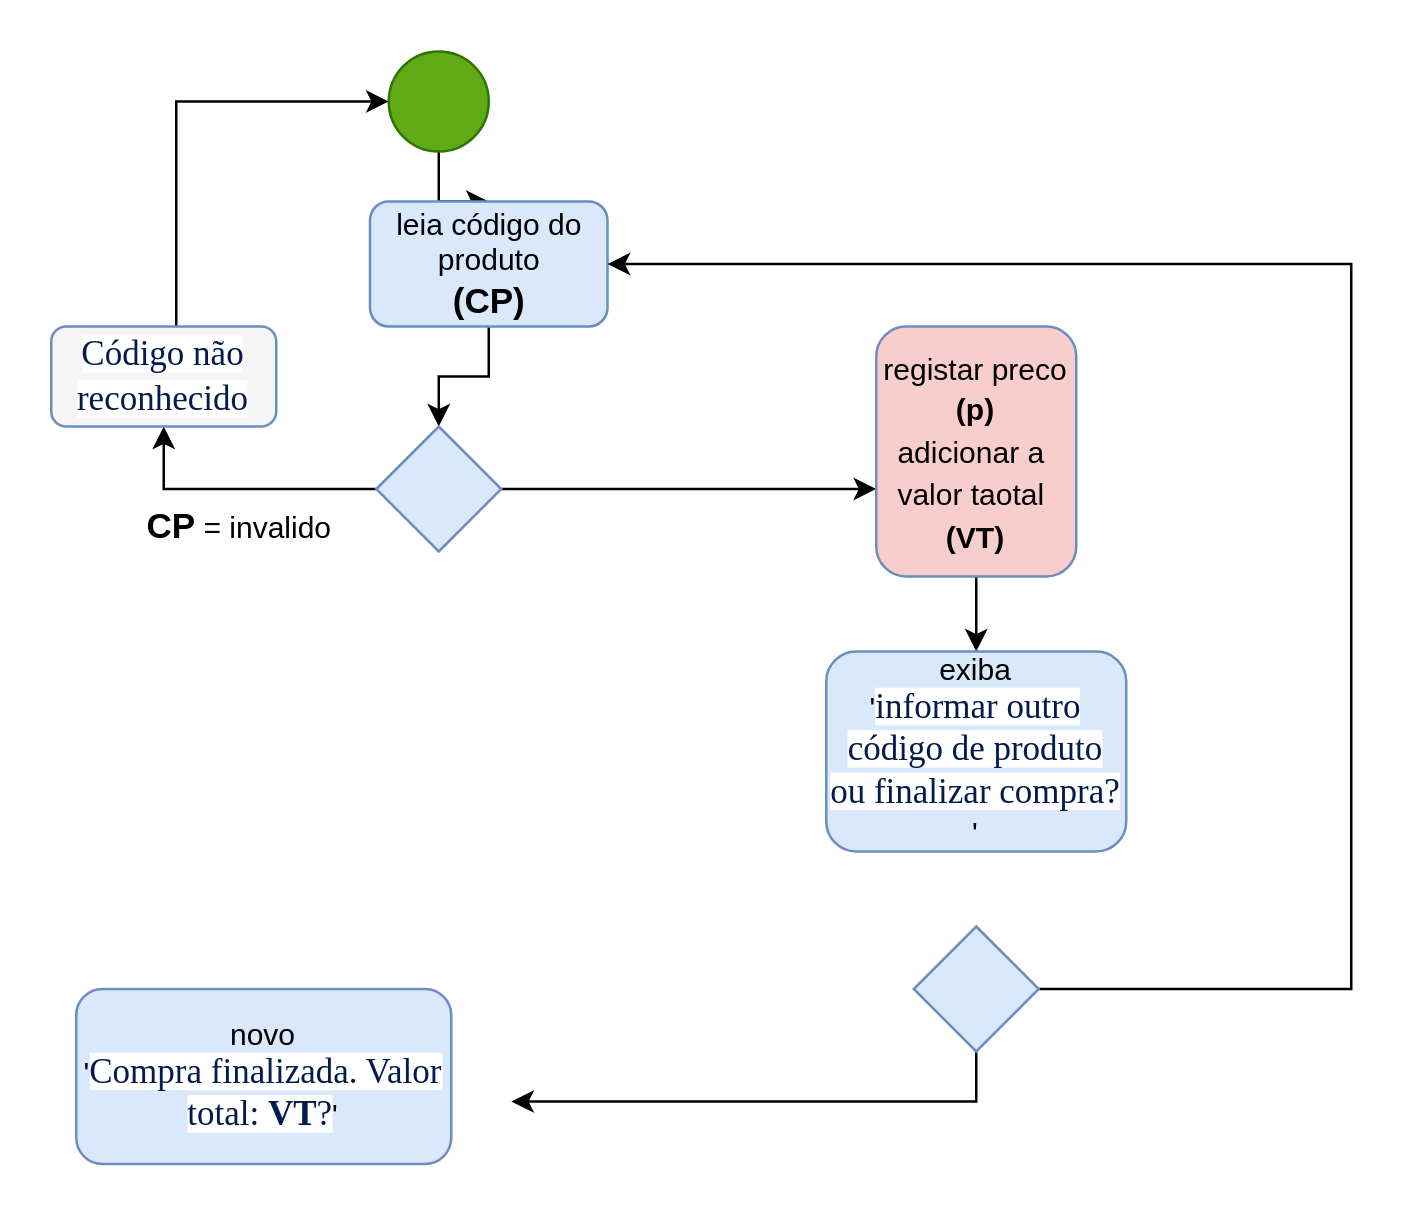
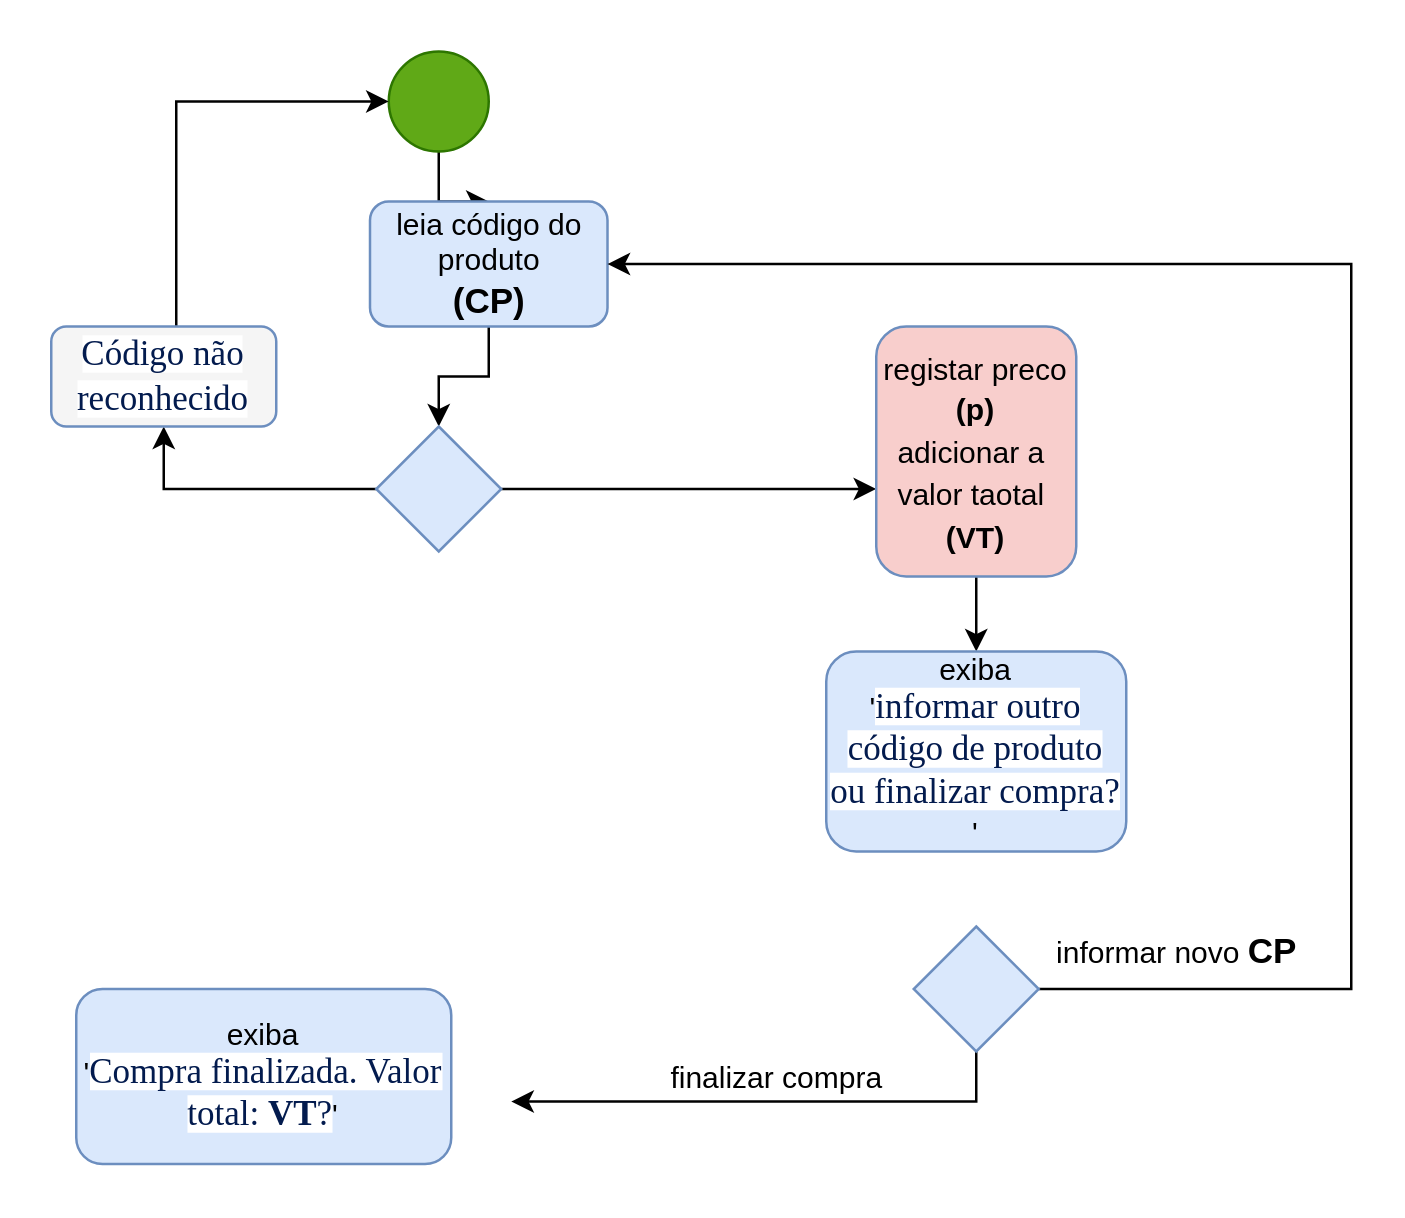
- <mxCell id="9" value="&lt;font&gt;&lt;b&gt;&lt;font style=&quot;font-size: 14px&quot;&gt;CP&lt;/font&gt;&lt;/b&gt;&lt;span style=&quot;font-size: 12px&quot;&gt; = invalido&lt;/span&gt;&lt;/font&gt;" style="text;html=1;align=center;verticalAlign=middle;resizable=0;points=[];autosize=1;strokeColor=none;fillColor=none;fontSize=14;" vertex="1" parent="1"><mxGeometry x="50" y="200" width="90" height="20" as="geometry" /></mxCell>
+ <mxCell id="18" value="informar novo &lt;b&gt;&lt;font style=&quot;font-size: 14px&quot;&gt;CP&lt;/font&gt;&lt;/b&gt;" style="text;html=1;align=center;verticalAlign=middle;resizable=0;points=[];autosize=1;strokeColor=none;fillColor=none;fontSize=12;" vertex="1" parent="1"><mxGeometry x="415" y="370" width="110" height="20" as="geometry" /></mxCell>
- <mxCell id="20" value="novo&lt;br&gt;'&lt;span style=&quot;color: rgb(3 , 27 , 78) ; font-family: &amp;#34;exo 2&amp;#34; , &amp;#34;barlow&amp;#34; ; font-size: 14px ; text-align: left ; background-color: rgb(255 , 255 , 255)&quot;&gt;Compra finalizada. Valor total: &lt;b&gt;VT&lt;/b&gt;?&lt;/span&gt;'" style="rounded=1;whiteSpace=wrap;html=1;fontSize=12;fillColor=#dae8fc;strokeColor=#6c8ebf;" vertex="1" parent="1"><mxGeometry x="30" y="395" width="150" height="70" as="geometry" /></mxCell>
+ <mxCell id="20" value="exiba&lt;br&gt;'&lt;span style=&quot;color: rgb(3 , 27 , 78) ; font-family: &amp;#34;exo 2&amp;#34; , &amp;#34;barlow&amp;#34; ; font-size: 14px ; text-align: left ; background-color: rgb(255 , 255 , 255)&quot;&gt;Compra finalizada. Valor total: &lt;b&gt;VT&lt;/b&gt;?&lt;/span&gt;'" style="rounded=1;whiteSpace=wrap;html=1;fontSize=12;fillColor=#dae8fc;strokeColor=#6c8ebf;" vertex="1" parent="1"><mxGeometry x="30" y="395" width="150" height="70" as="geometry" /></mxCell>
+ <mxCell id="19" value="&lt;font style=&quot;font-size: 12px&quot;&gt;finalizar compra&lt;/font&gt;" style="text;html=1;align=center;verticalAlign=middle;resizable=0;points=[];autosize=1;strokeColor=none;fillColor=none;fontSize=14;" vertex="1" parent="1"><mxGeometry x="260" y="420" width="100" height="20" as="geometry" /></mxCell>
